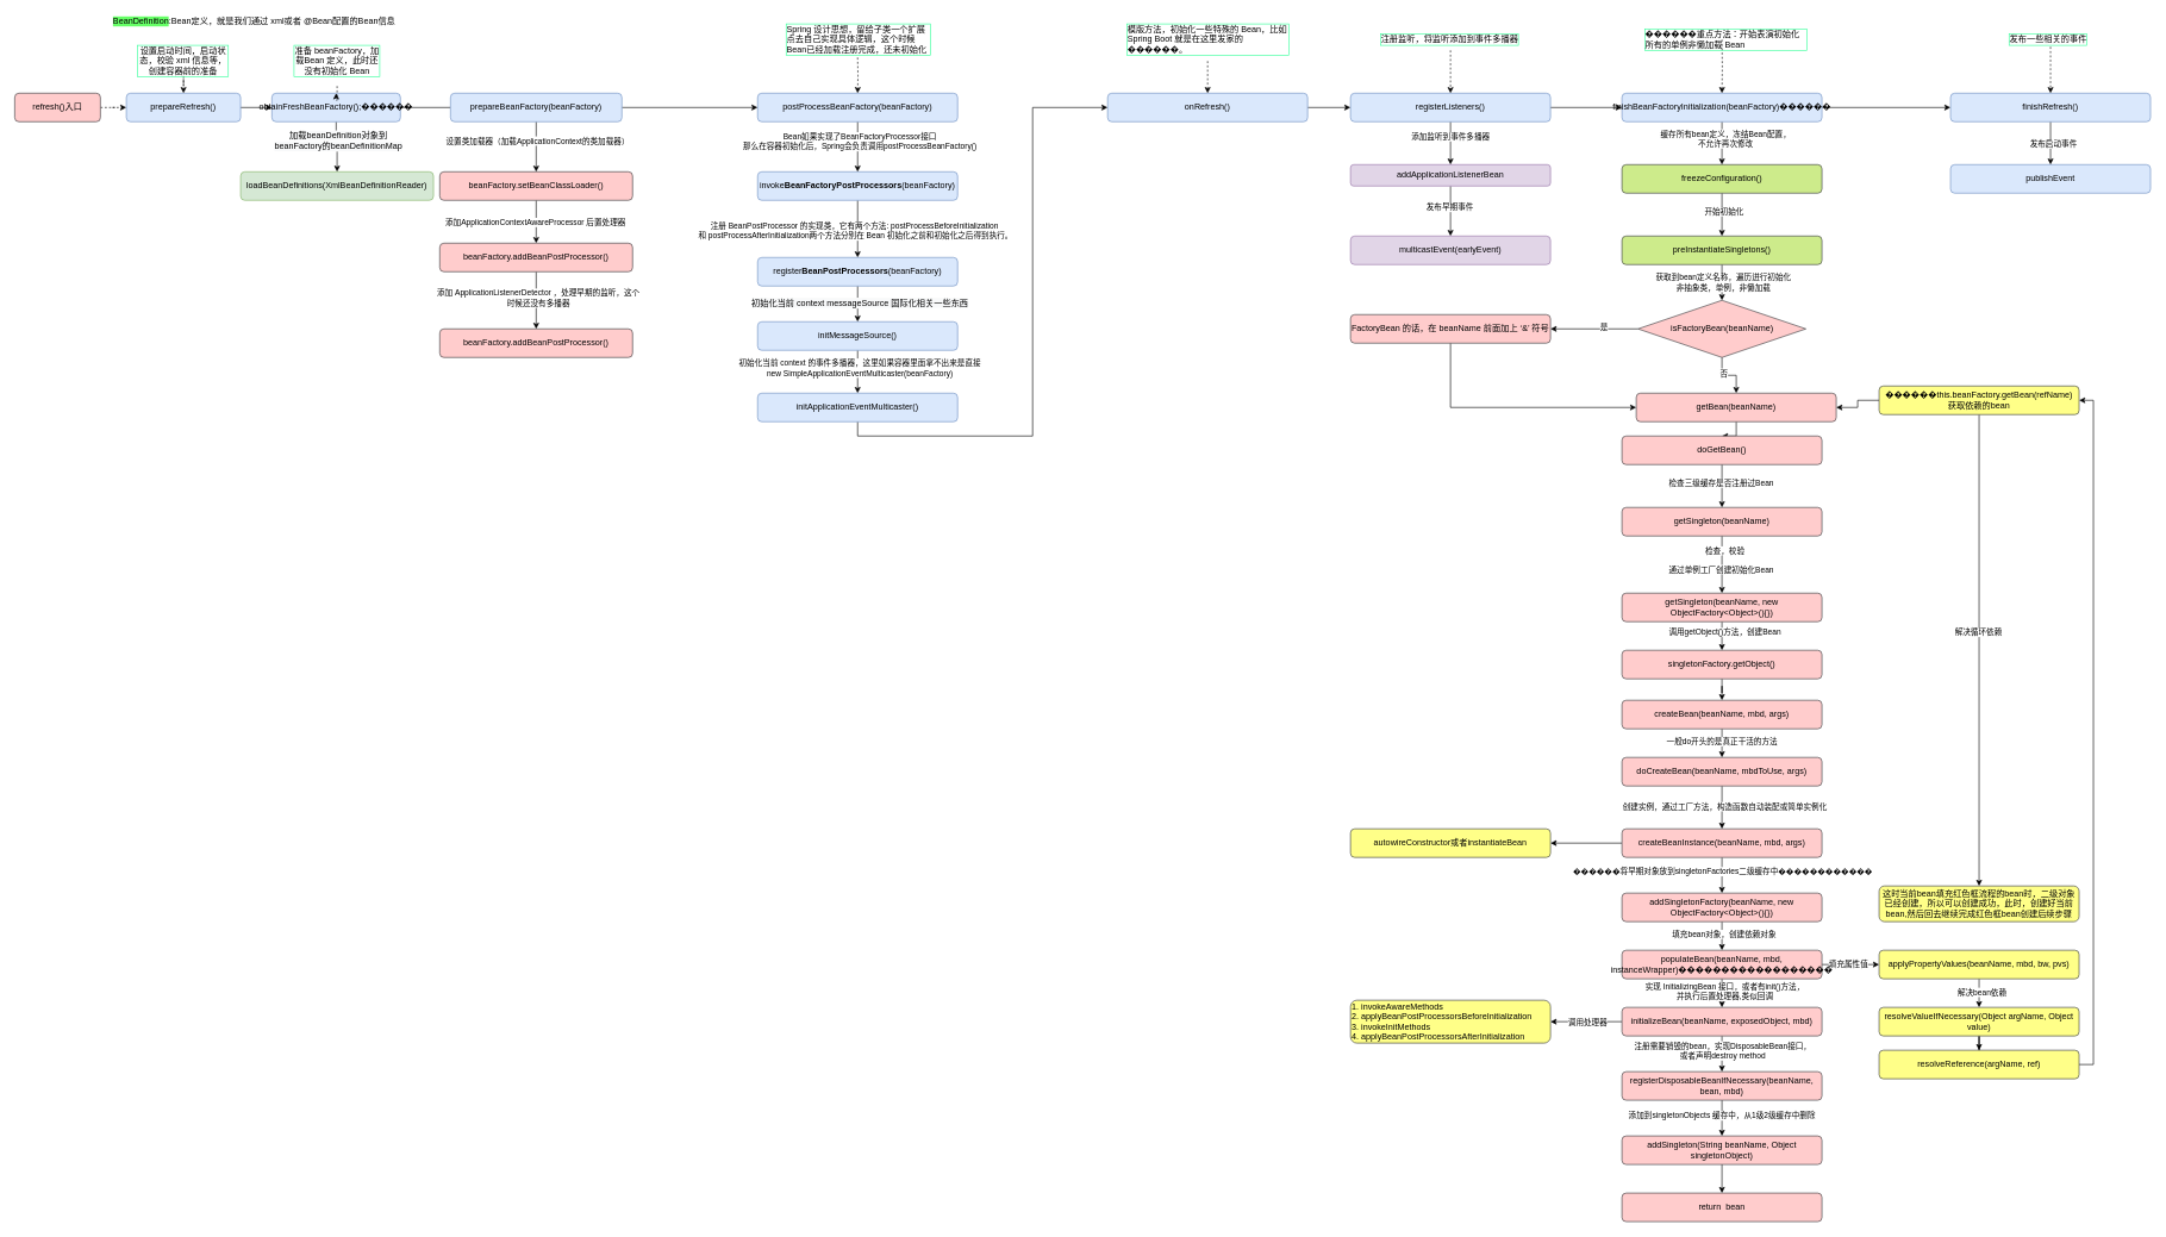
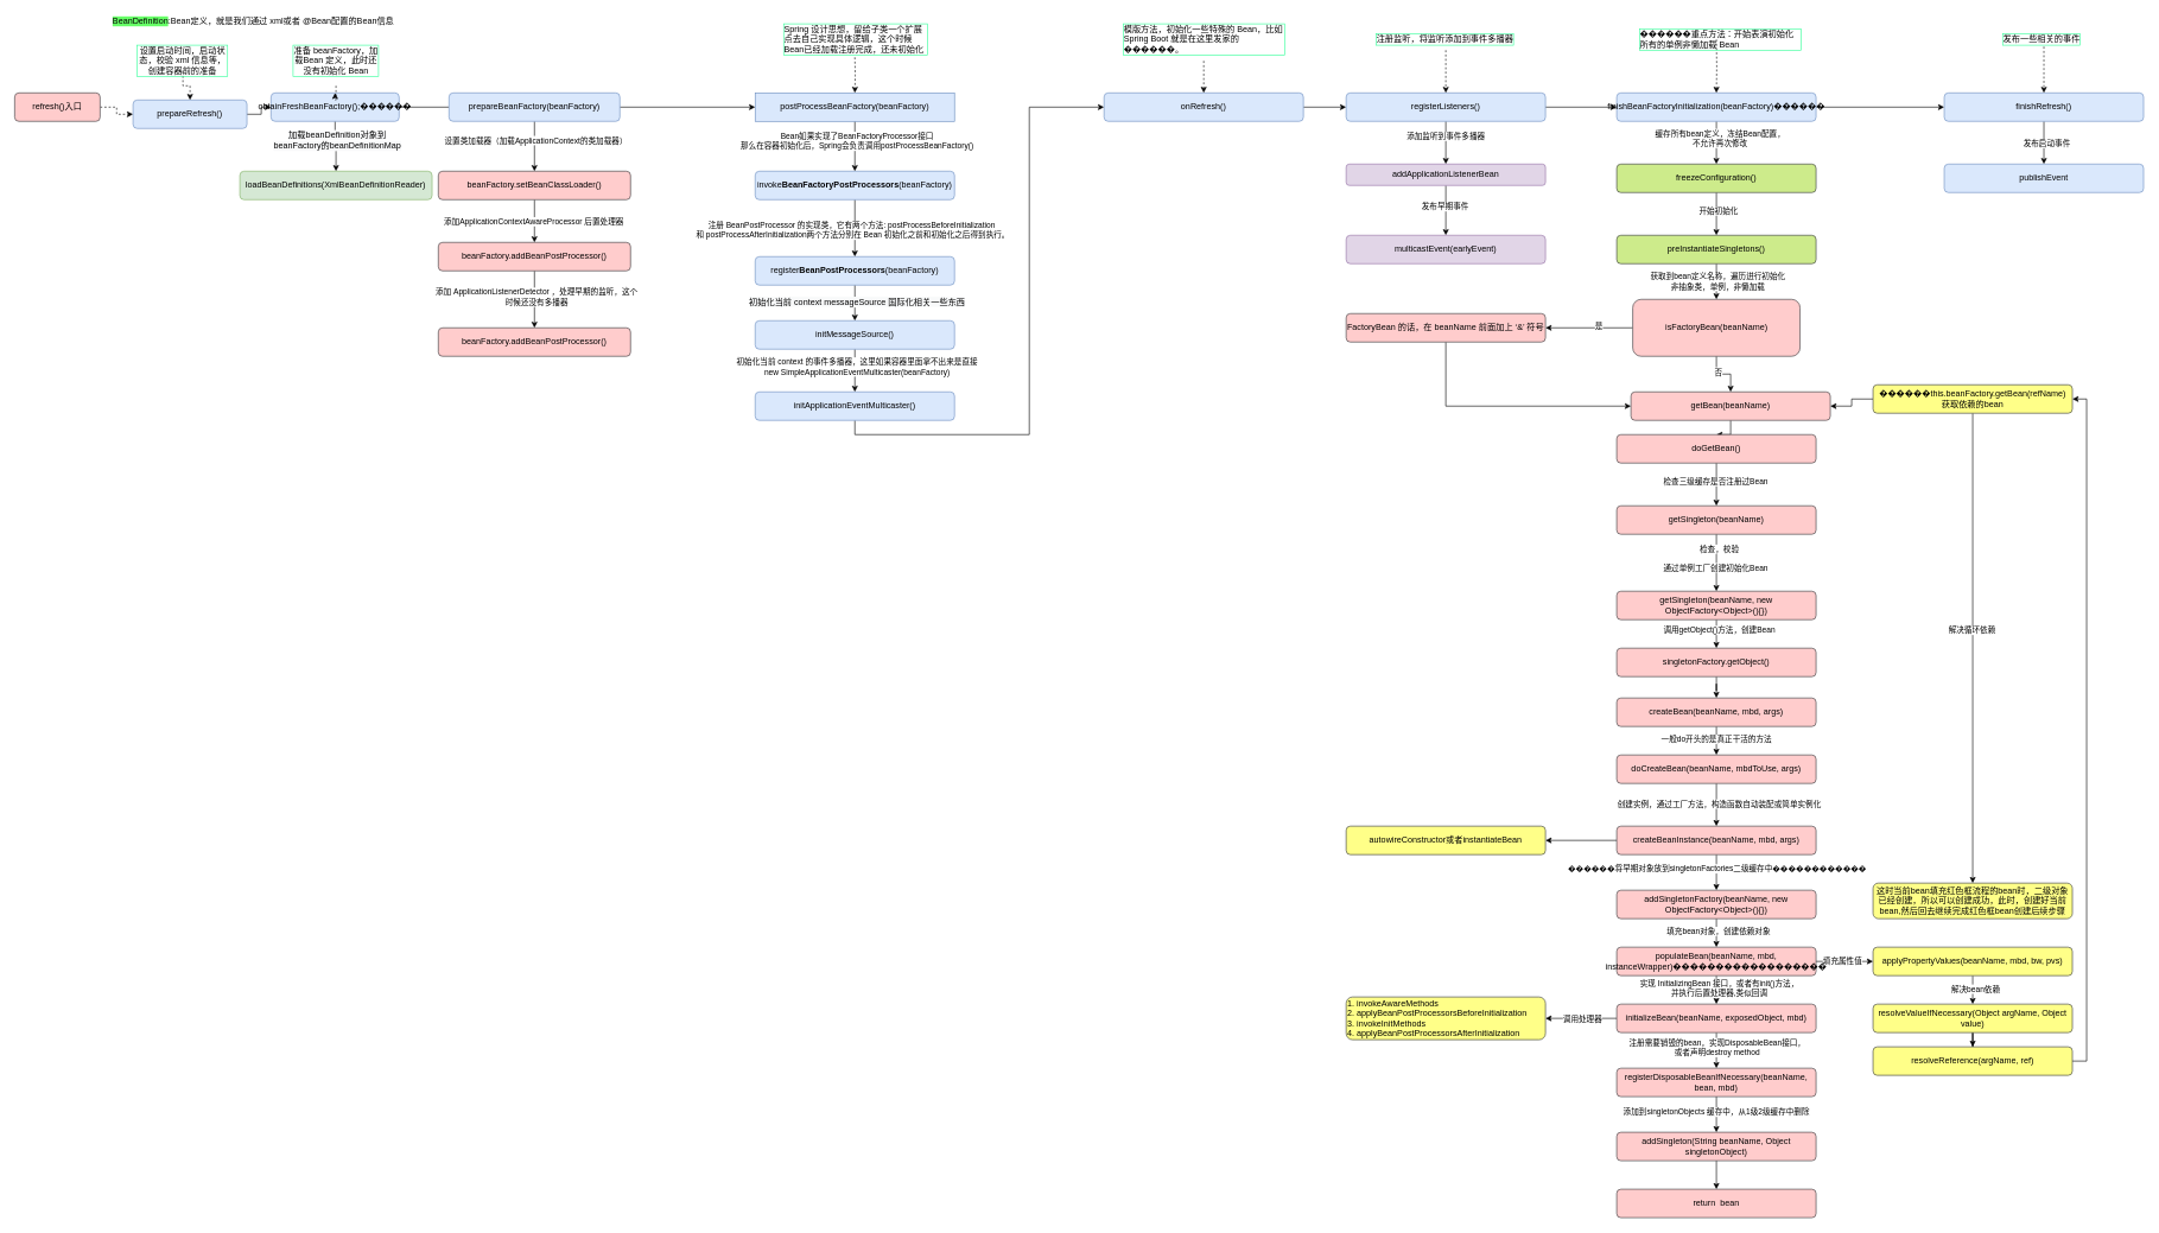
- <mxCell id="54" value="prepareRefresh()" style="whiteSpace=wrap;html=1;rounded=1;strokeColor=#6c8ebf;fillColor=#dae8fc;shadow=0;sketch=0;glass=0;" vertex="1" parent="1"><mxGeometry x="176.25" y="130" width="160" height="40" as="geometry" /></mxCell>
+ <mxCell id="54" value="prepareRefresh()" style="whiteSpace=wrap;html=1;rounded=1;strokeColor=#6c8ebf;fillColor=#dae8fc;shadow=0;sketch=0;glass=0;" vertex="1" parent="1"><mxGeometry x="186.25" y="140" width="160" height="40" as="geometry" /></mxCell>
- <mxCell id="21" value="postProcessBeanFactory(beanFactory)" style="whiteSpace=wrap;html=1;rounded=1;strokeColor=#6c8ebf;fillColor=#dae8fc;shadow=0;sketch=0;glass=0;" vertex="1" parent="1"><mxGeometry x="1060" y="130" width="280" height="40" as="geometry" /></mxCell>
+ <mxCell id="21" value="postProcessBeanFactory(beanFactory)" style="whiteSpace=wrap;html=1;strokeColor=#6c8ebf;fillColor=#dae8fc;shadow=0;sketch=0;glass=0;rounded=0;" vertex="1" parent="1"><mxGeometry x="1060" y="130" width="280" height="40" as="geometry" /></mxCell>
- <mxCell id="79" value="isFactoryBean(beanName)" style="rhombus;whiteSpace=wrap;html=1;shadow=0;fillColor=#ffcccc;strokeColor=#36393d;" vertex="1" parent="1"><mxGeometry x="2292.5" y="420" width="235" height="80" as="geometry" /></mxCell>
+ <mxCell id="79" value="isFactoryBean(beanName)" style="whiteSpace=wrap;html=1;shadow=0;fillColor=#ffcccc;strokeColor=#36393d;rounded=1;" vertex="1" parent="1"><mxGeometry x="2292.5" y="420" width="235" height="80" as="geometry" /></mxCell>
